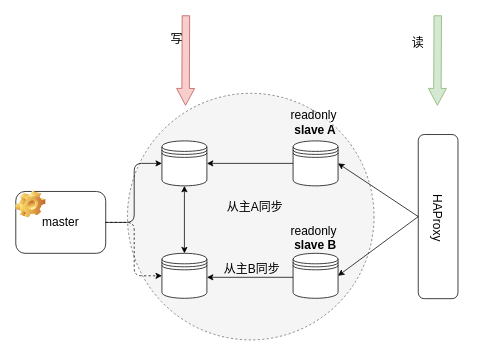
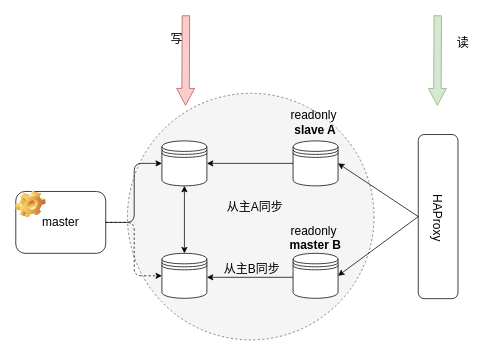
- <mxCell id="26" value="读" style="text;html=1;strokeColor=none;fillColor=none;align=center;verticalAlign=middle;whiteSpace=wrap;rounded=0;fontSize=16;" vertex="1" parent="1"><mxGeometry x="537" y="47" width="40" height="20" as="geometry" /></mxCell>
+ <mxCell id="26" value="读" style="text;html=1;strokeColor=none;fillColor=none;align=center;verticalAlign=middle;whiteSpace=wrap;rounded=0;fontSize=16;" vertex="1" parent="1"><mxGeometry x="597" y="47" width="40" height="20" as="geometry" /></mxCell>
- <mxCell id="9" value="slave B" style="text;html=1;strokeColor=none;fillColor=none;align=center;verticalAlign=middle;whiteSpace=wrap;rounded=0;fontSize=16;fontStyle=1" vertex="1" parent="1"><mxGeometry x="372" y="315.5" width="96" height="20" as="geometry" /></mxCell>
+ <mxCell id="9" value="master B" style="text;html=1;strokeColor=none;fillColor=none;align=center;verticalAlign=middle;whiteSpace=wrap;rounded=0;fontSize=16;fontStyle=1" vertex="1" parent="1"><mxGeometry x="372" y="315.5" width="96" height="20" as="geometry" /></mxCell>
